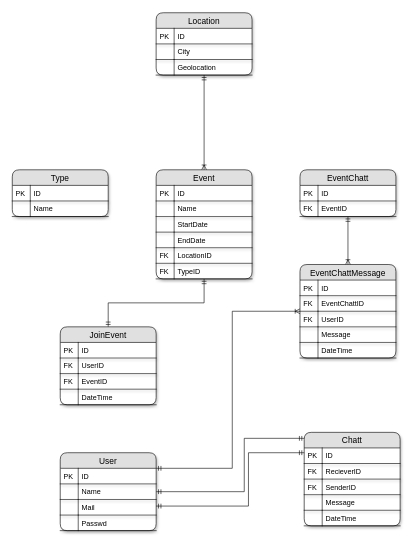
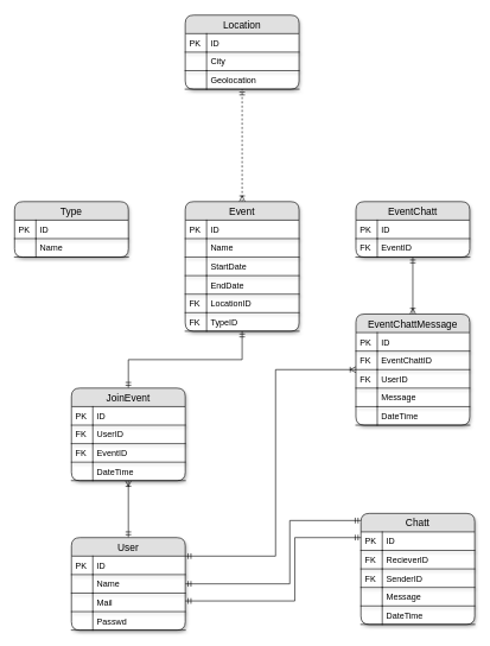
- <mxCell id="2" value="" style="edgeStyle=orthogonalEdgeStyle;rounded=0;orthogonalLoop=1;jettySize=auto;html=1;endArrow=ERmandOne;endFill=0;startArrow=ERoneToMany;startFill=0;" edge="1" parent="1" source="4" target="71"><mxGeometry relative="1" as="geometry" /></mxCell>
+ <mxCell id="2" value="" style="edgeStyle=orthogonalEdgeStyle;rounded=0;orthogonalLoop=1;jettySize=auto;html=1;endArrow=ERmandOne;endFill=0;startArrow=ERoneToMany;startFill=0;dashed=1;" edge="1" parent="1" source="4" target="71"><mxGeometry relative="1" as="geometry" /></mxCell>
+ <mxCell id="17" value="" style="edgeStyle=orthogonalEdgeStyle;rounded=0;orthogonalLoop=1;jettySize=auto;html=1;startArrow=ERoneToMany;startFill=0;endArrow=ERmandOne;endFill=0;" edge="1" parent="1" source="18" target="28"><mxGeometry relative="1" as="geometry" /></mxCell>
